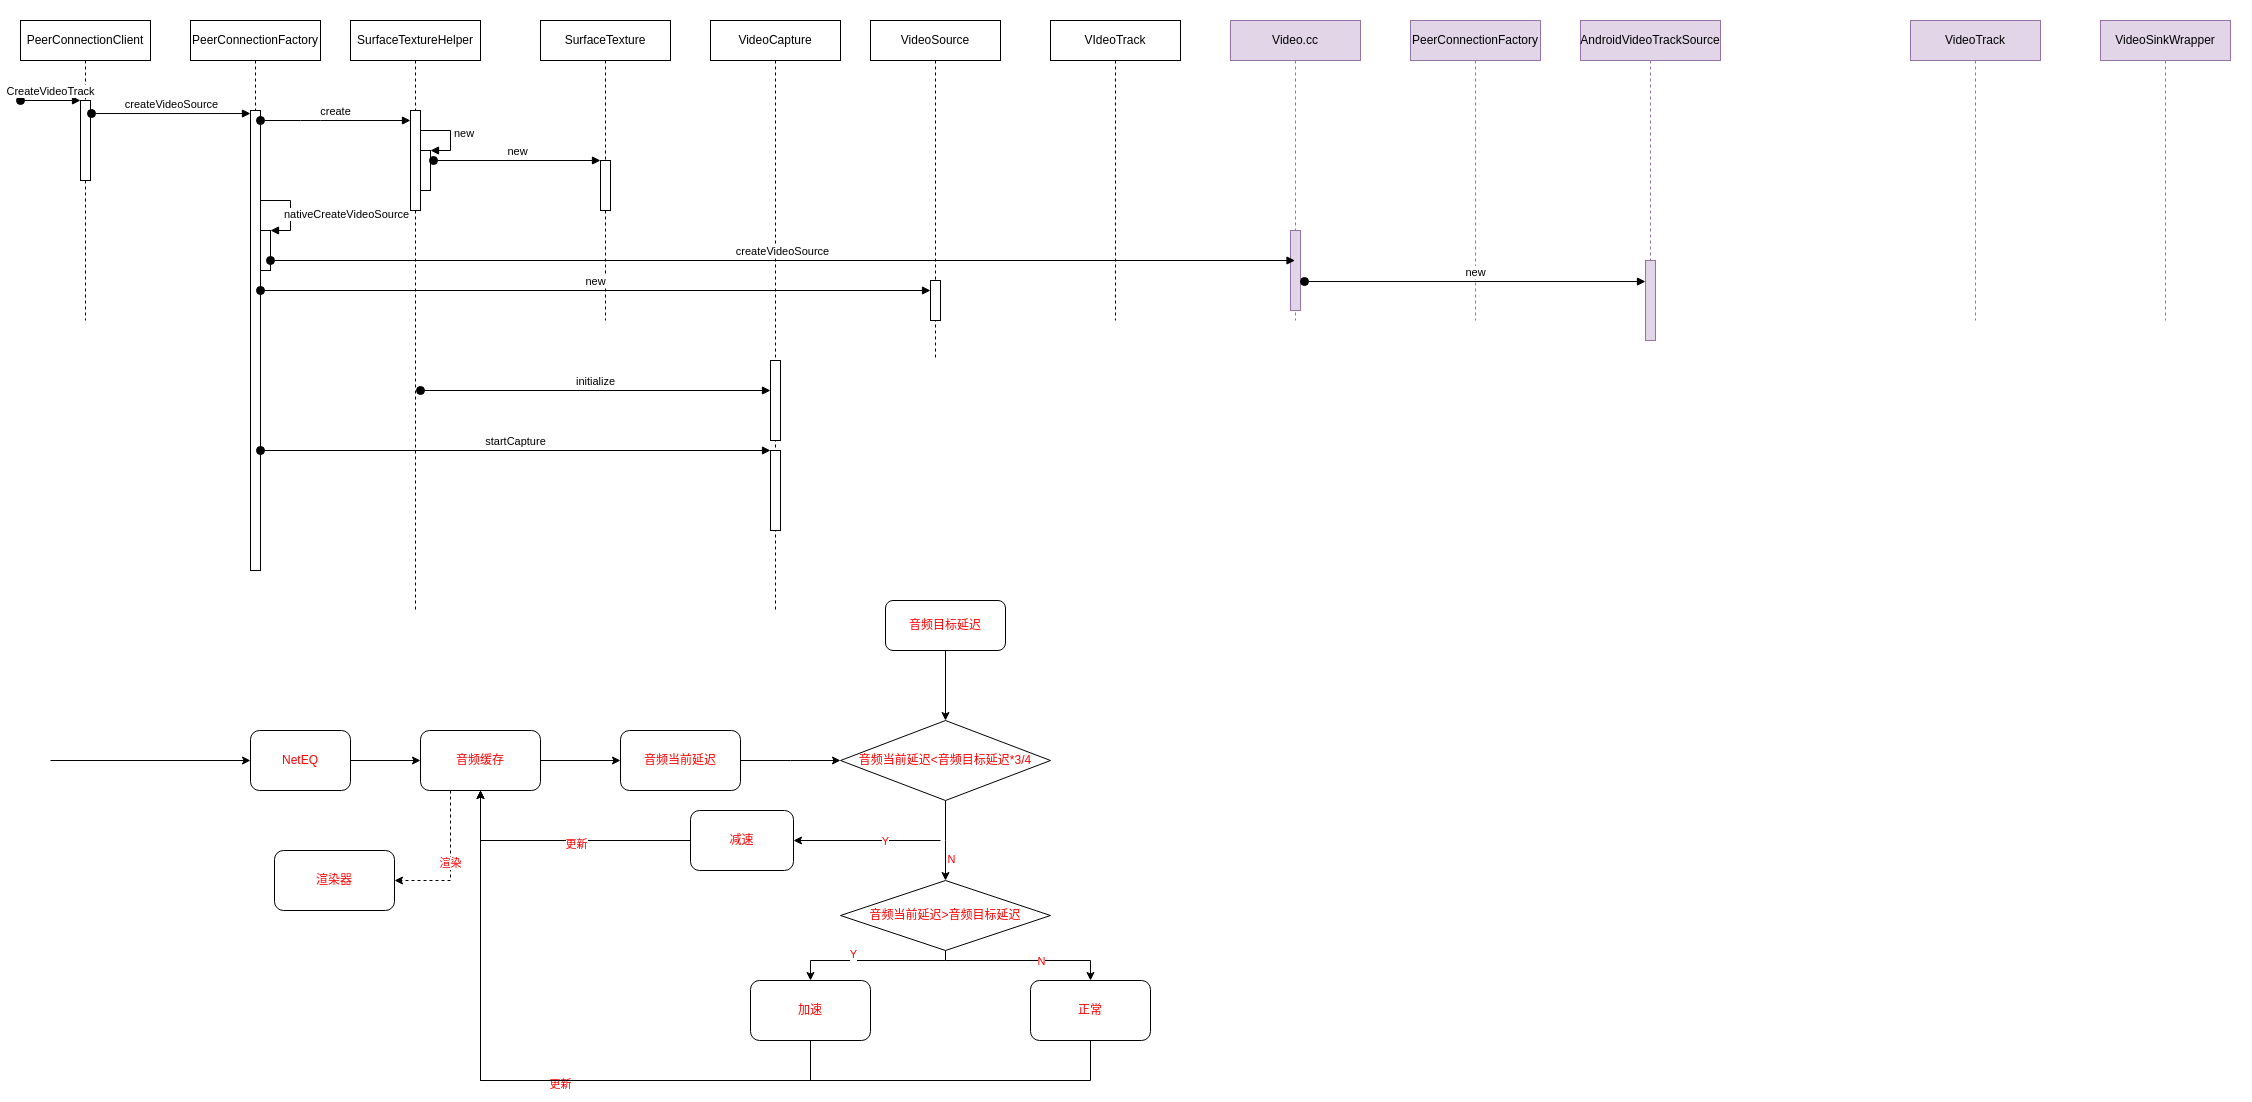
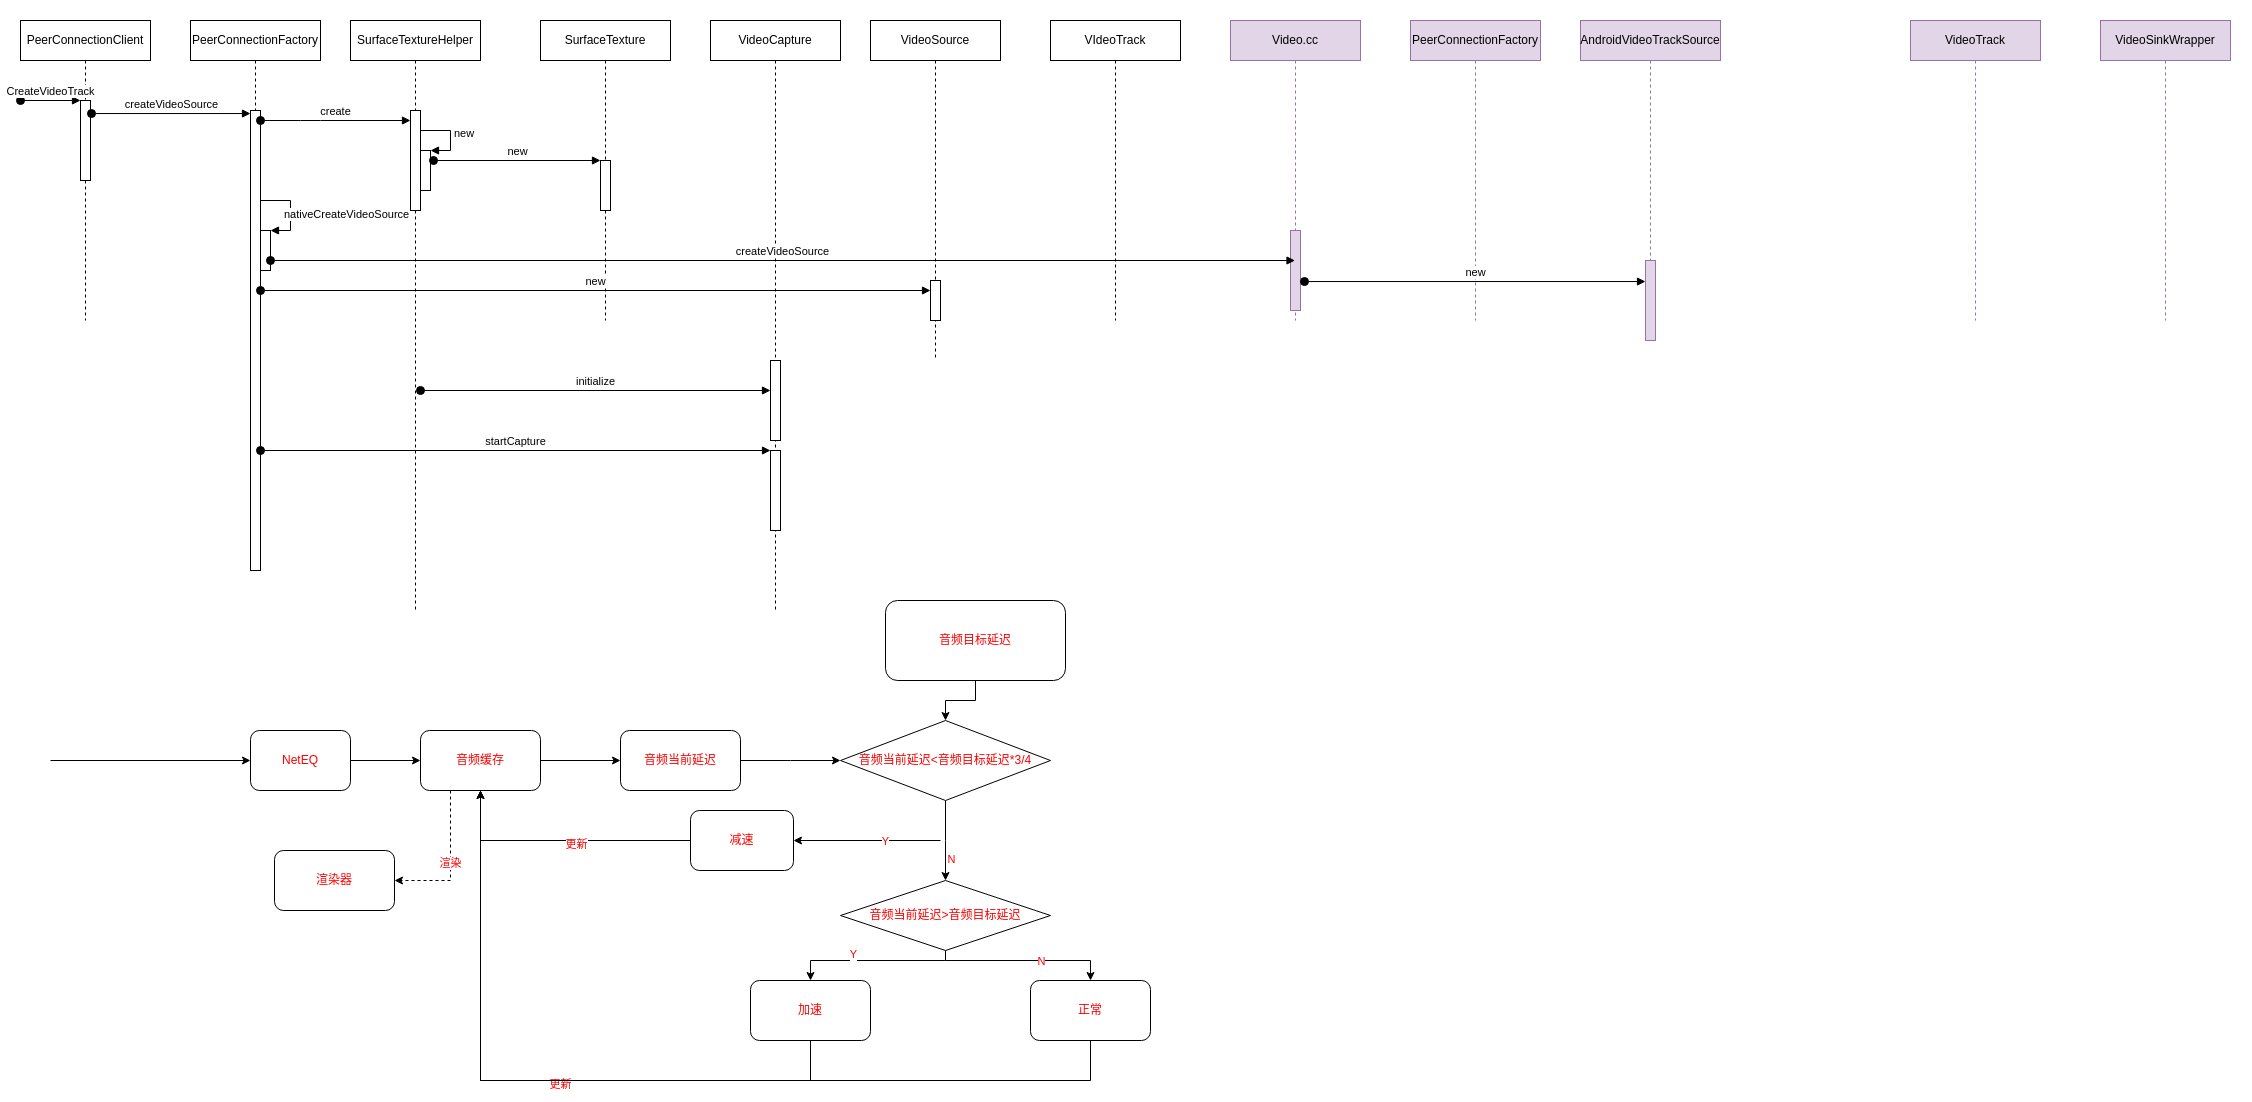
- <mxCell id="63" value="音频目标延迟" style="rounded=1;whiteSpace=wrap;html=1;fontColor=#FF0000;" vertex="1" parent="1"><mxGeometry x="885" y="600" width="120" height="50" as="geometry" /></mxCell>
+ <mxCell id="63" value="音频目标延迟" style="rounded=1;whiteSpace=wrap;html=1;fontColor=#FF0000;" vertex="1" parent="1"><mxGeometry x="885" y="600" width="180" height="80" as="geometry" /></mxCell>
